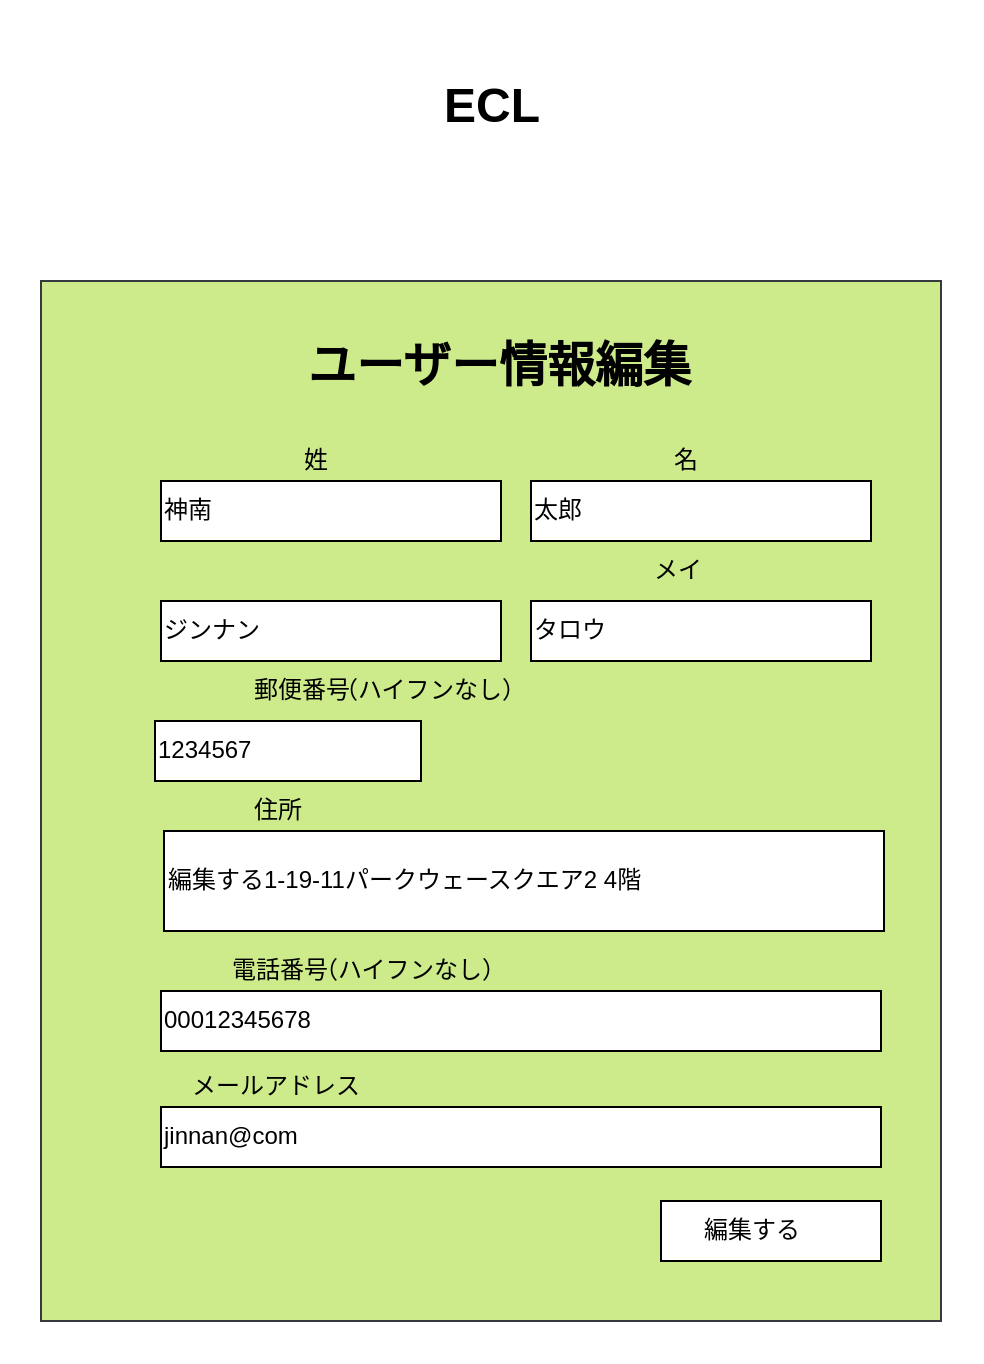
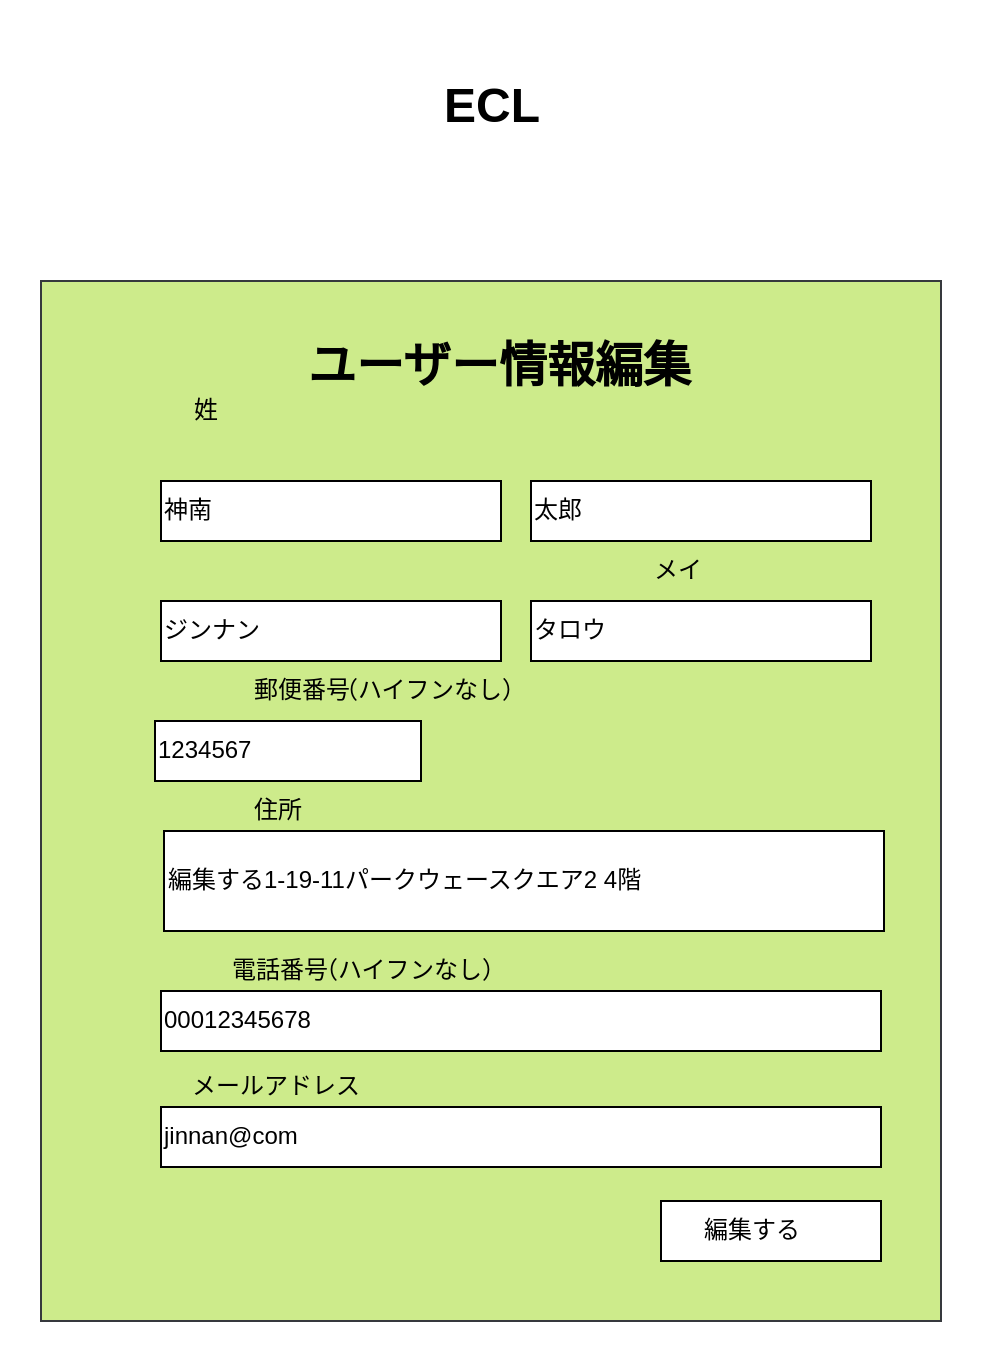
- <mxCell id="13" value="姓" style="text;html=1;resizable=0;points=[];autosize=1;align=left;verticalAlign=top;spacingTop=-4;" parent="1" vertex="1"><mxGeometry x="150" y="220" width="30" height="20" as="geometry" /></mxCell>
+ <mxCell id="13" value="姓" style="text;html=1;resizable=0;points=[];autosize=1;align=left;verticalAlign=top;spacingTop=-4;" parent="1" vertex="1"><mxGeometry x="95" y="195" width="30" height="20" as="geometry" /></mxCell>
- <mxCell id="14" value="名" style="text;html=1;resizable=0;points=[];autosize=1;align=left;verticalAlign=top;spacingTop=-4;" parent="1" vertex="1"><mxGeometry x="335" y="220" width="30" height="20" as="geometry" /></mxCell>
